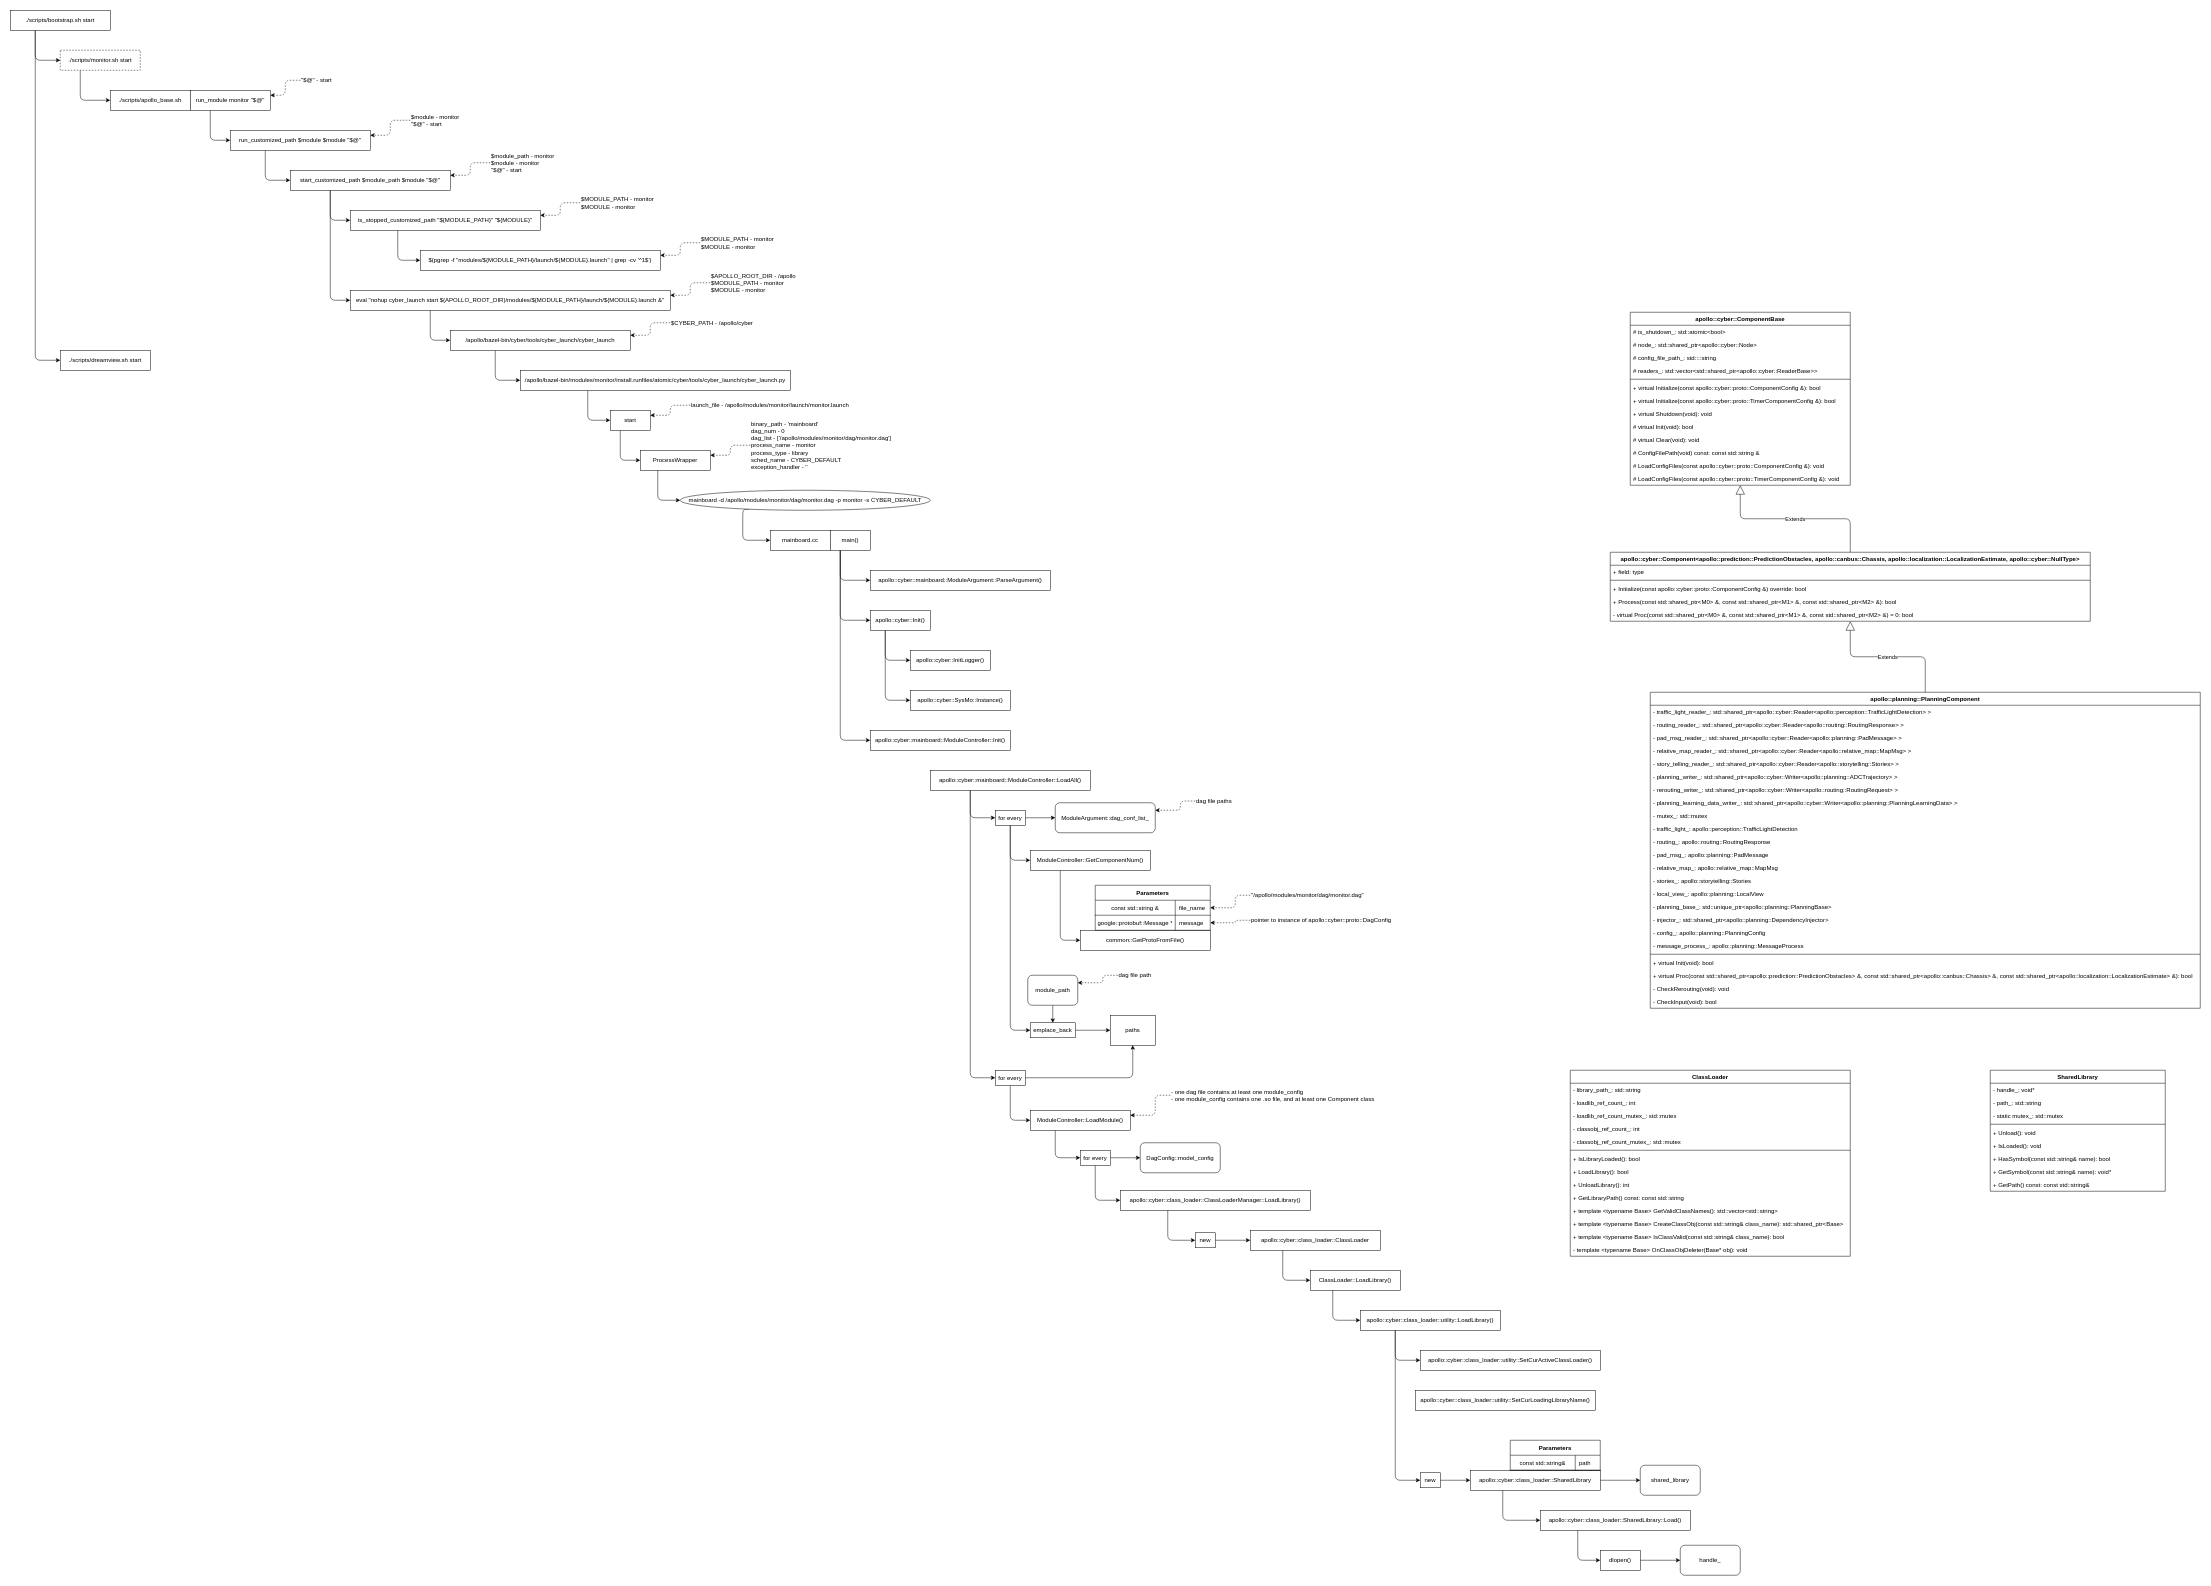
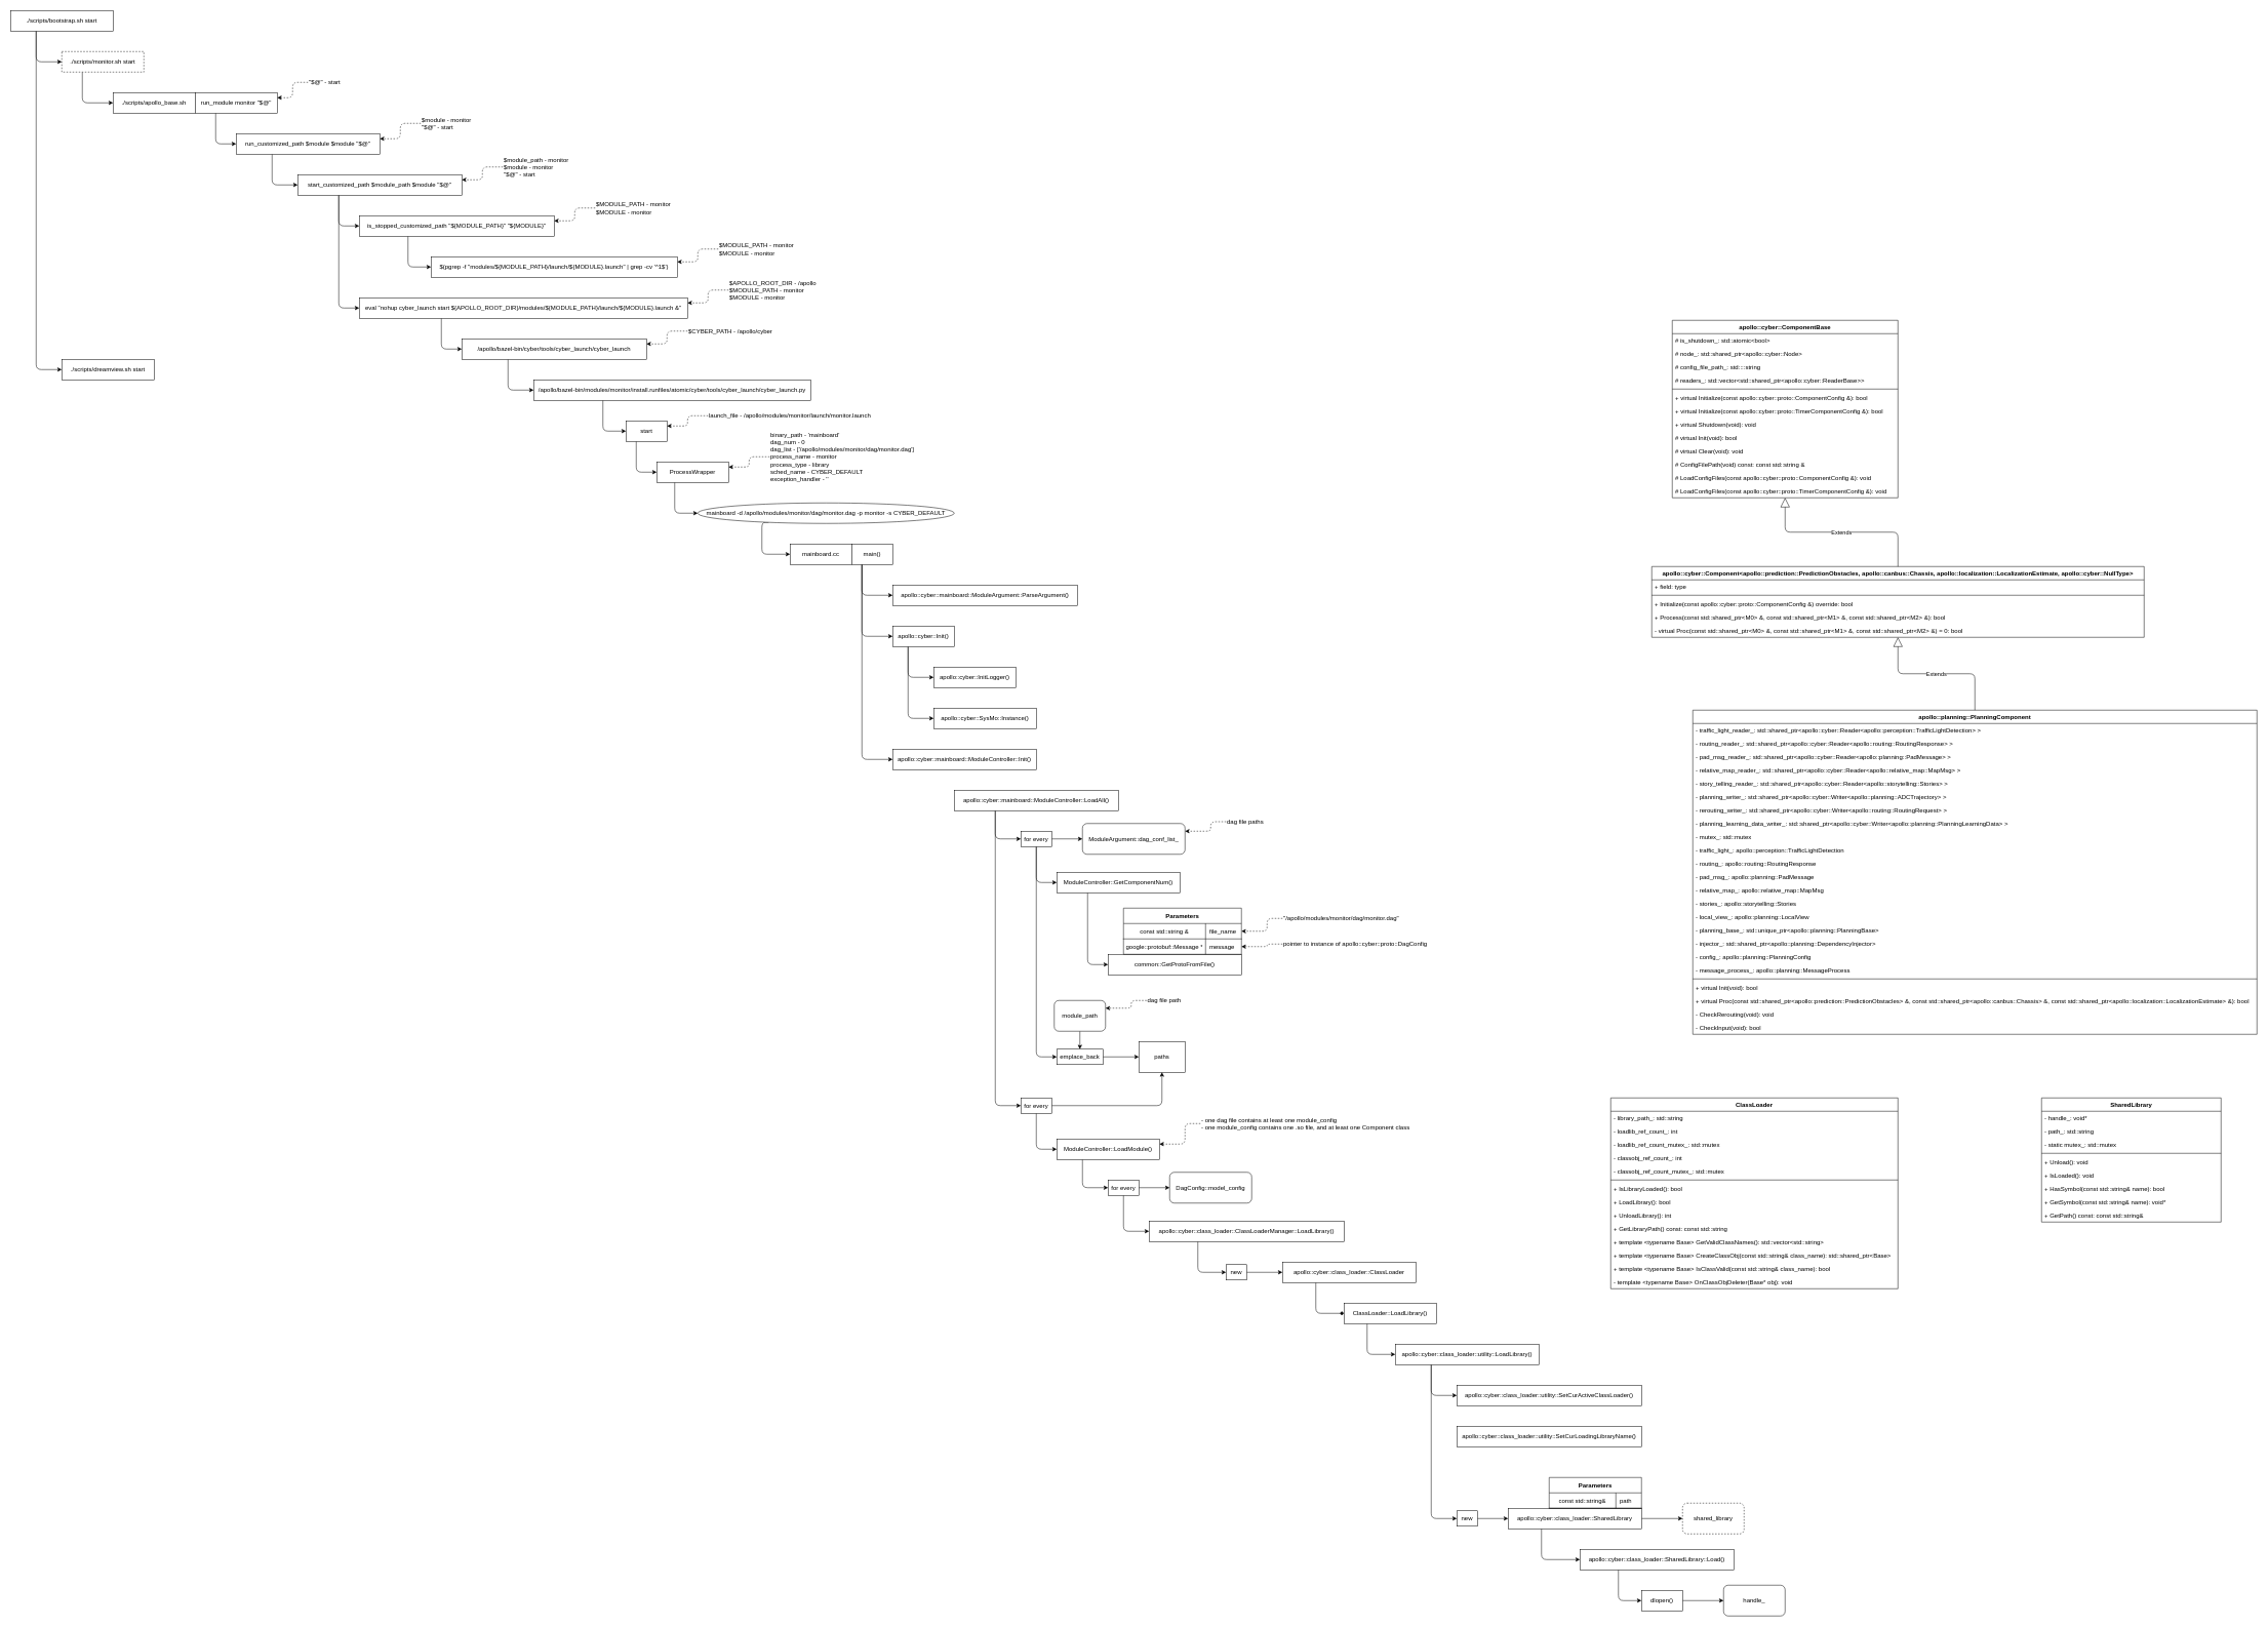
- <mxCell id="102" style="edgeStyle=orthogonalEdgeStyle;html=1;exitX=0.25;exitY=1;exitDx=0;exitDy=0;entryX=0;entryY=0.5;entryDx=0;entryDy=0;" parent="1" source="103" target="107" edge="1"><mxGeometry relative="1" as="geometry" /></mxCell>
+ <mxCell id="102" style="edgeStyle=orthogonalEdgeStyle;html=1;exitX=0.25;exitY=1;exitDx=0;exitDy=0;entryX=0;entryY=0.5;entryDx=0;entryDy=0;endArrow=diamond;" parent="1" source="103" target="107" edge="1"><mxGeometry relative="1" as="geometry" /></mxCell>
- <mxCell id="178" value="&lt;div style=&quot;text-align: left&quot;&gt;apollo::cyber::class_loader::utility::SetCurLoadingLibraryName()&lt;br&gt;&lt;/div&gt;" style="rounded=0;whiteSpace=wrap;html=1;" vertex="1" parent="1"><mxGeometry x="2830" y="2780" width="360" height="40" as="geometry" /></mxCell>
+ <mxCell id="178" value="&lt;div style=&quot;text-align: left&quot;&gt;apollo::cyber::class_loader::utility::SetCurLoadingLibraryName()&lt;br&gt;&lt;/div&gt;" style="rounded=0;whiteSpace=wrap;html=1;" vertex="1" parent="1"><mxGeometry x="2840" y="2780" width="360" height="40" as="geometry" /></mxCell>
- <mxCell id="184" value="shared_library" style="rounded=1;whiteSpace=wrap;html=1;" vertex="1" parent="1"><mxGeometry x="3280" y="2930" width="120" height="60" as="geometry" /></mxCell>
+ <mxCell id="184" value="shared_library" style="rounded=1;whiteSpace=wrap;html=1;dashed=1;" vertex="1" parent="1"><mxGeometry x="3280" y="2930" width="120" height="60" as="geometry" /></mxCell>
